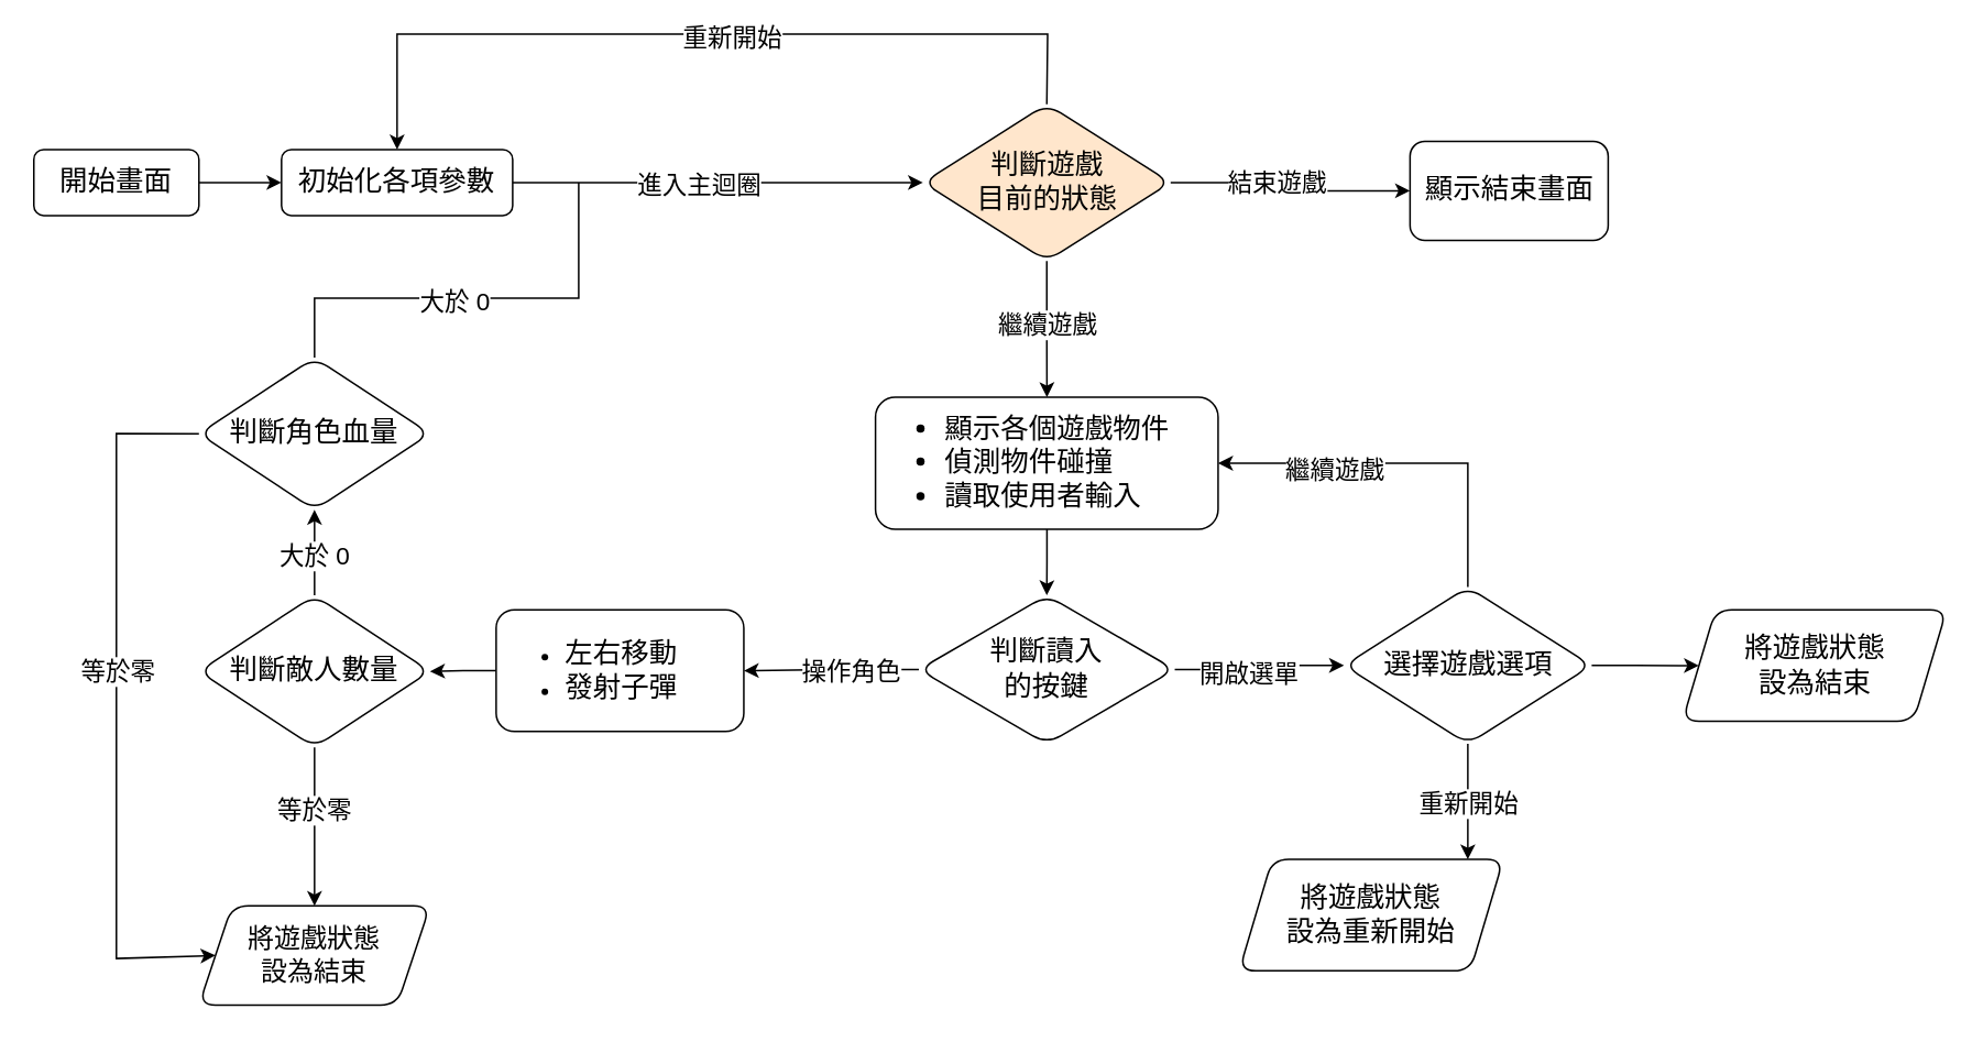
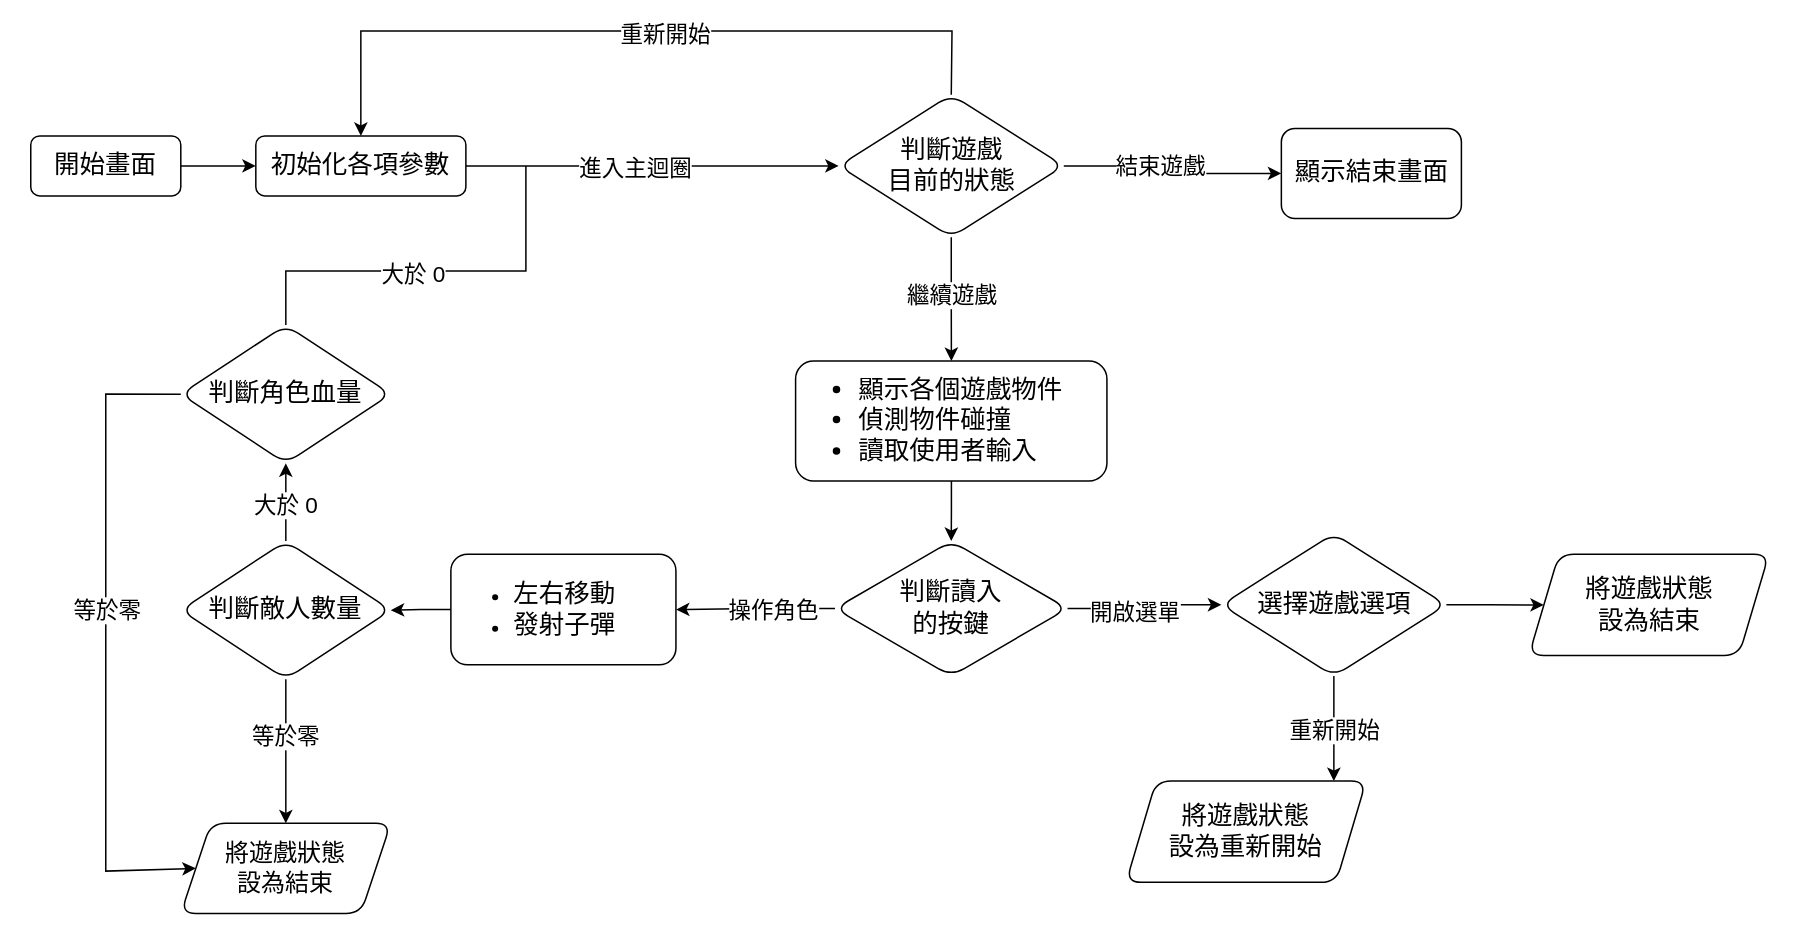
- <mxCell id="11" value="&lt;font style=&quot;font-size: 17px;&quot;&gt;判斷遊戲&lt;br&gt;目前的狀態&lt;/font&gt;" style="rhombus;whiteSpace=wrap;html=1;rounded=1;fillColor=#ffe6cc;" vertex="1" parent="1"><mxGeometry x="558.5" y="62.5" width="150" height="95" as="geometry" /></mxCell>
+ <mxCell id="11" value="&lt;font style=&quot;font-size: 17px;&quot;&gt;判斷遊戲&lt;br&gt;目前的狀態&lt;/font&gt;" style="rhombus;whiteSpace=wrap;html=1;rounded=1;" vertex="1" parent="1"><mxGeometry x="558.5" y="62.5" width="150" height="95" as="geometry" /></mxCell>
- <mxCell id="29" value="" style="endArrow=classic;html=1;rounded=0;entryX=1;entryY=0.5;entryDx=0;entryDy=0;exitX=0.5;exitY=0;exitDx=0;exitDy=0;" edge="1" parent="1" source="25" target="16"><mxGeometry width="50" height="50" relative="1" as="geometry"><mxPoint x="878.5" y="350" as="sourcePoint" /><mxPoint x="928.5" y="300" as="targetPoint" /><Array as="points"><mxPoint x="888.5" y="280" /></Array></mxGeometry></mxCell>
- <mxCell id="30" value="&lt;font style=&quot;font-size: 15px;&quot;&gt;繼續遊戲&lt;/font&gt;" style="edgeLabel;html=1;align=center;verticalAlign=middle;resizable=0;points=[];" vertex="1" connectable="0" parent="29"><mxGeometry x="0.392" y="3" relative="1" as="geometry"><mxPoint x="1" as="offset" /></mxGeometry></mxCell>
